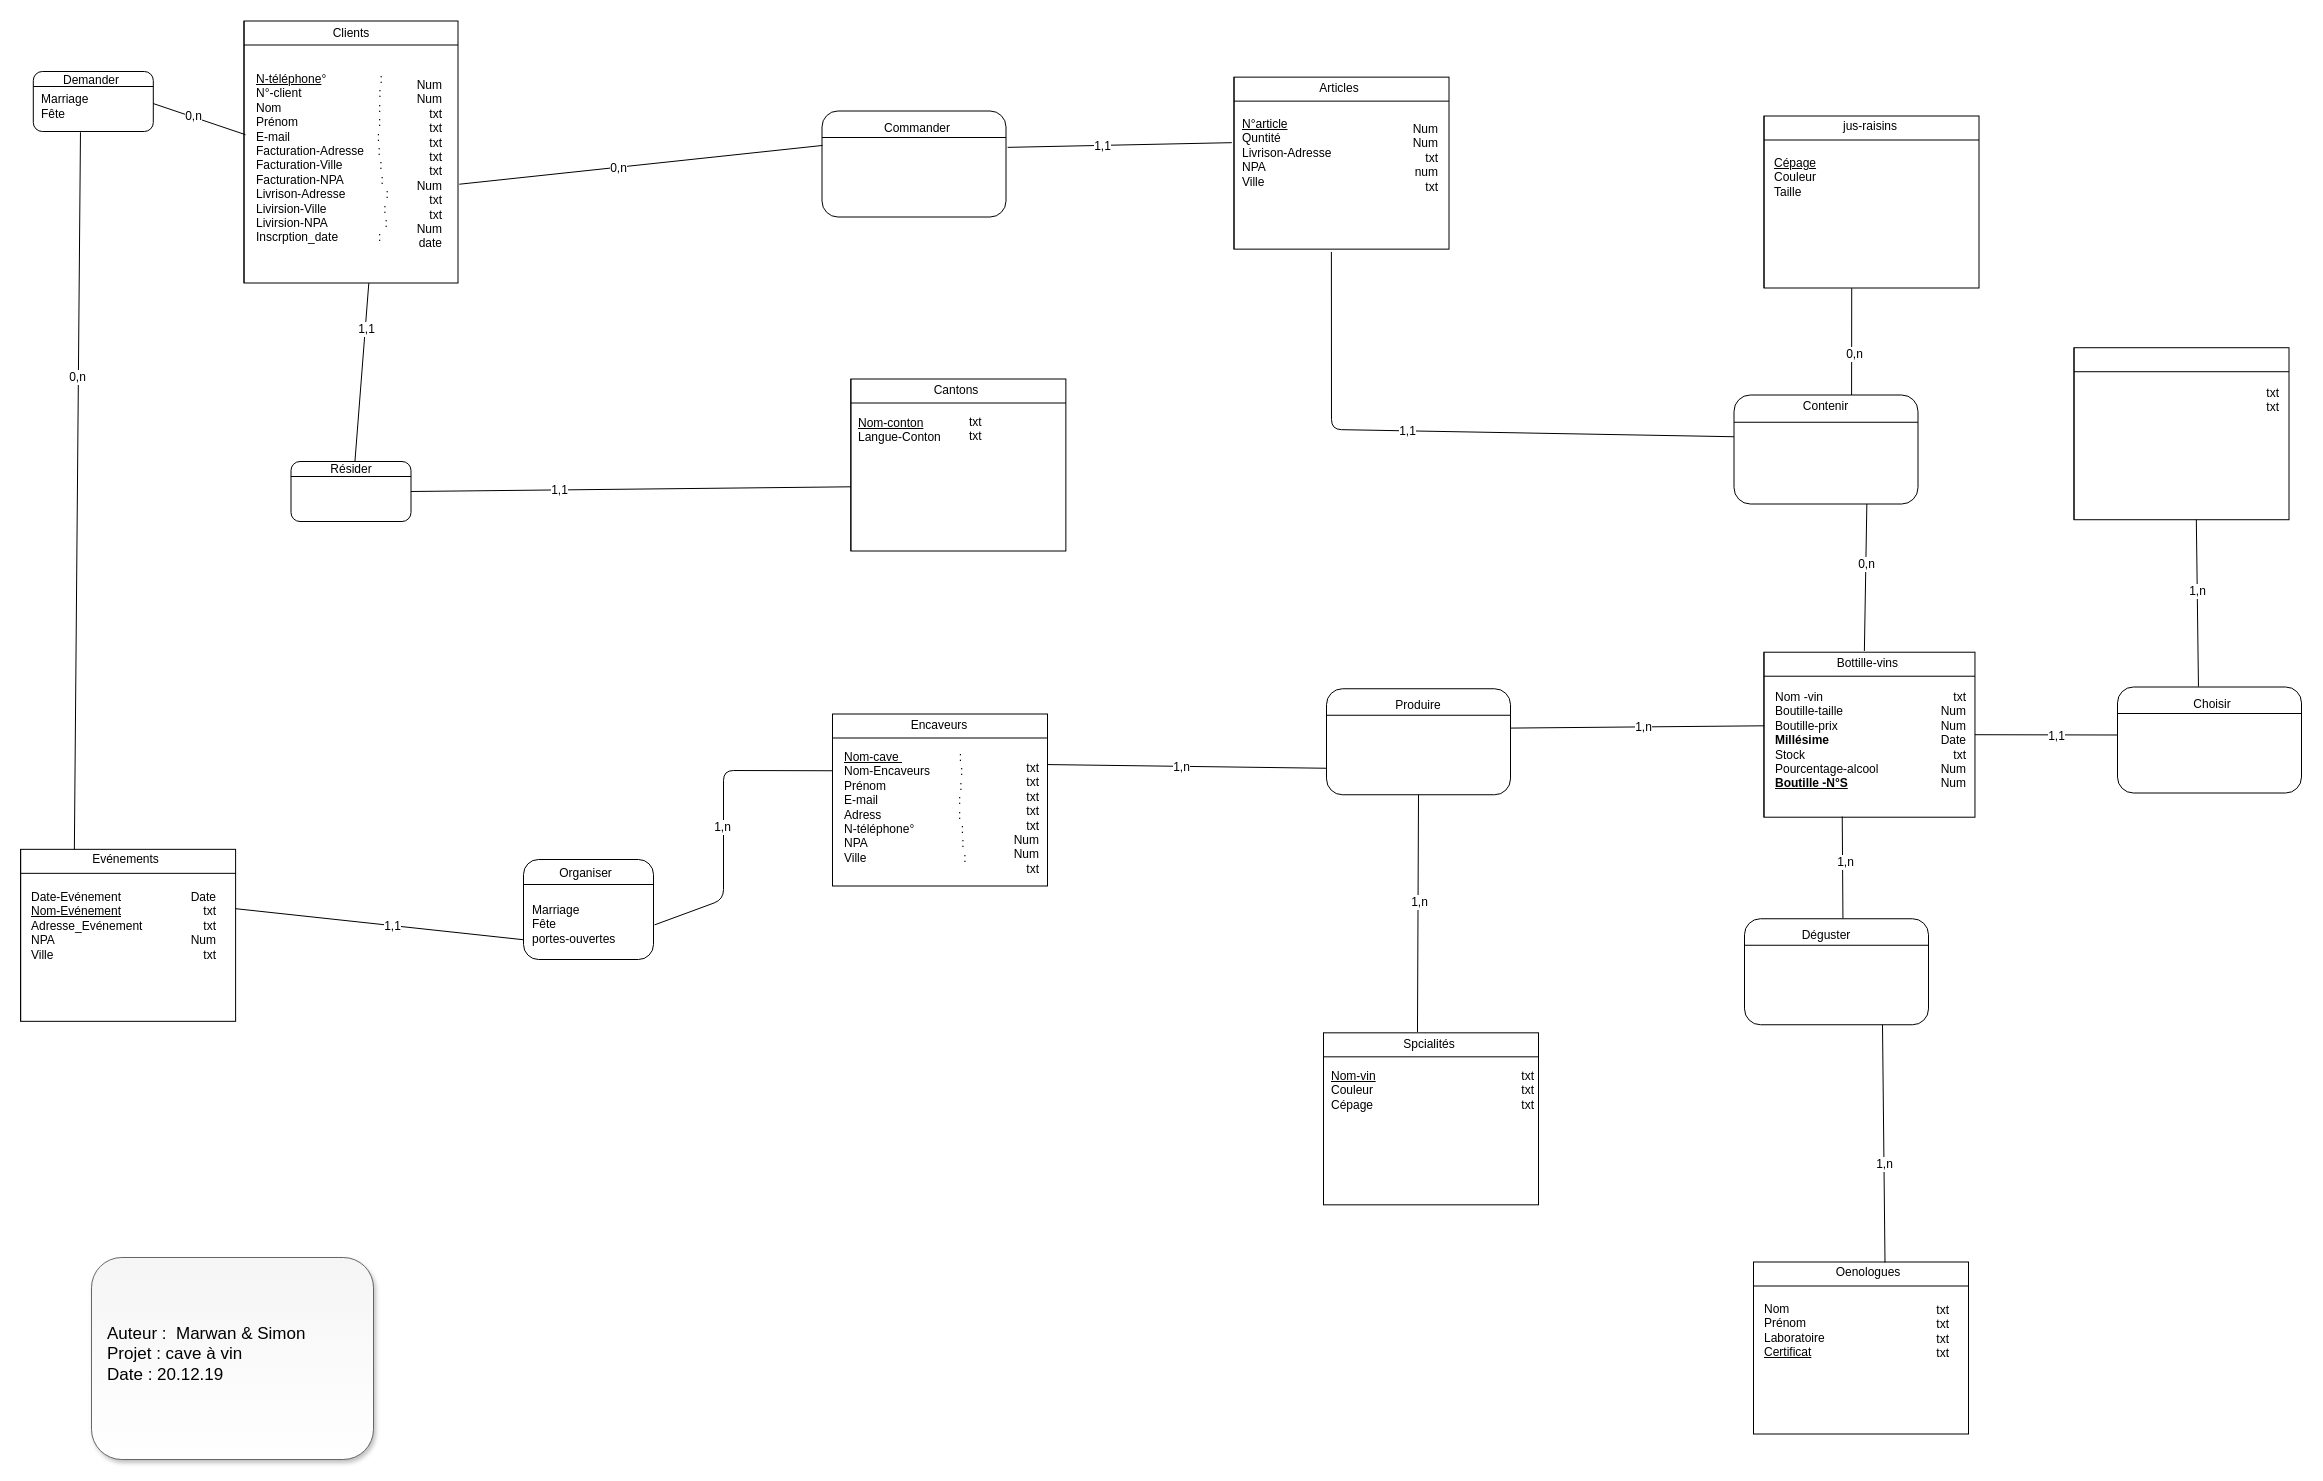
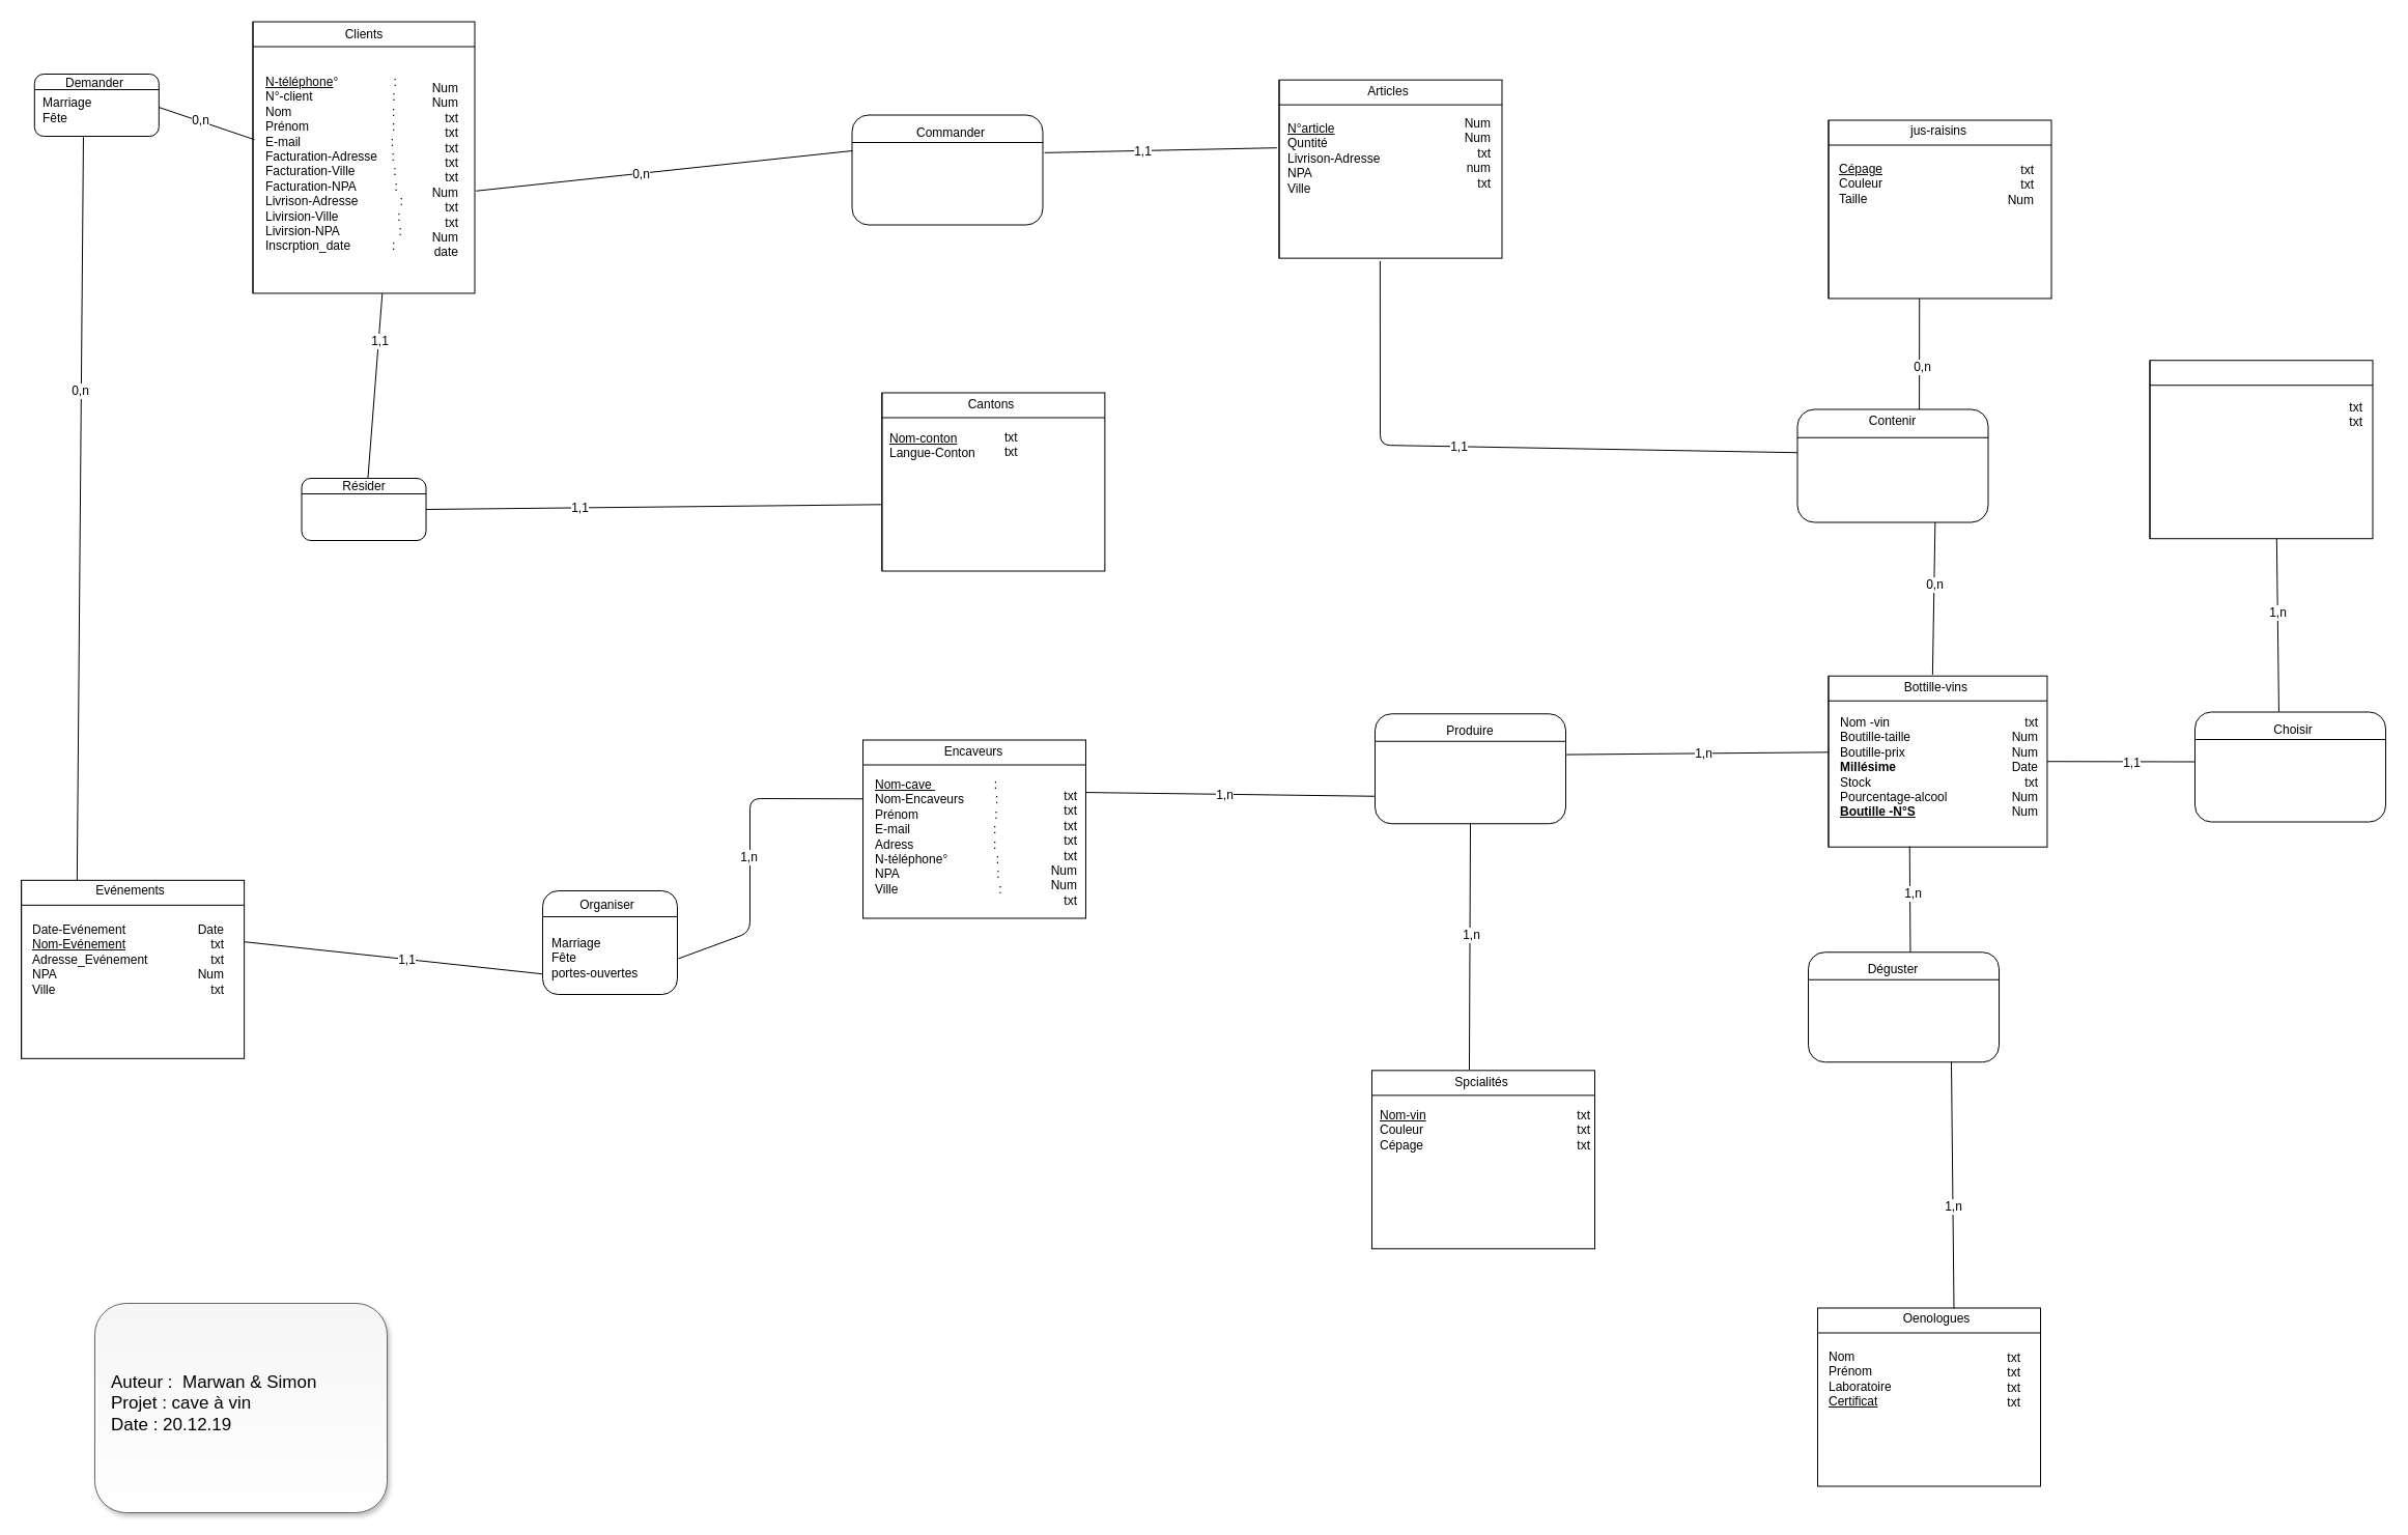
- <mxCell id="69" value="Num&lt;br&gt;Num&lt;br&gt;txt&lt;br&gt;num&lt;br&gt;txt" style="text;html=1;strokeColor=none;fillColor=none;align=right;verticalAlign=top;whiteSpace=wrap;rounded=0;horizontal=1;" parent="65" vertex="1"><mxGeometry x="132.5" y="37.862" width="74" height="95" as="geometry" /></mxCell>
+ <mxCell id="69" value="Num&lt;br&gt;Num&lt;br&gt;txt&lt;br&gt;num&lt;br&gt;txt" style="text;html=1;strokeColor=none;fillColor=none;align=right;verticalAlign=top;whiteSpace=wrap;rounded=0;horizontal=1;" parent="65" vertex="1"><mxGeometry x="132.5" y="27.862" width="74" height="95" as="geometry" /></mxCell>
+ <mxCell id="40" value="txt&lt;br&gt;txt&lt;br&gt;Num" style="text;html=1;strokeColor=none;fillColor=none;align=right;verticalAlign=top;whiteSpace=wrap;rounded=0;horizontal=1;" parent="37" vertex="1"><mxGeometry x="124" y="34" width="76" height="95" as="geometry" /></mxCell>
